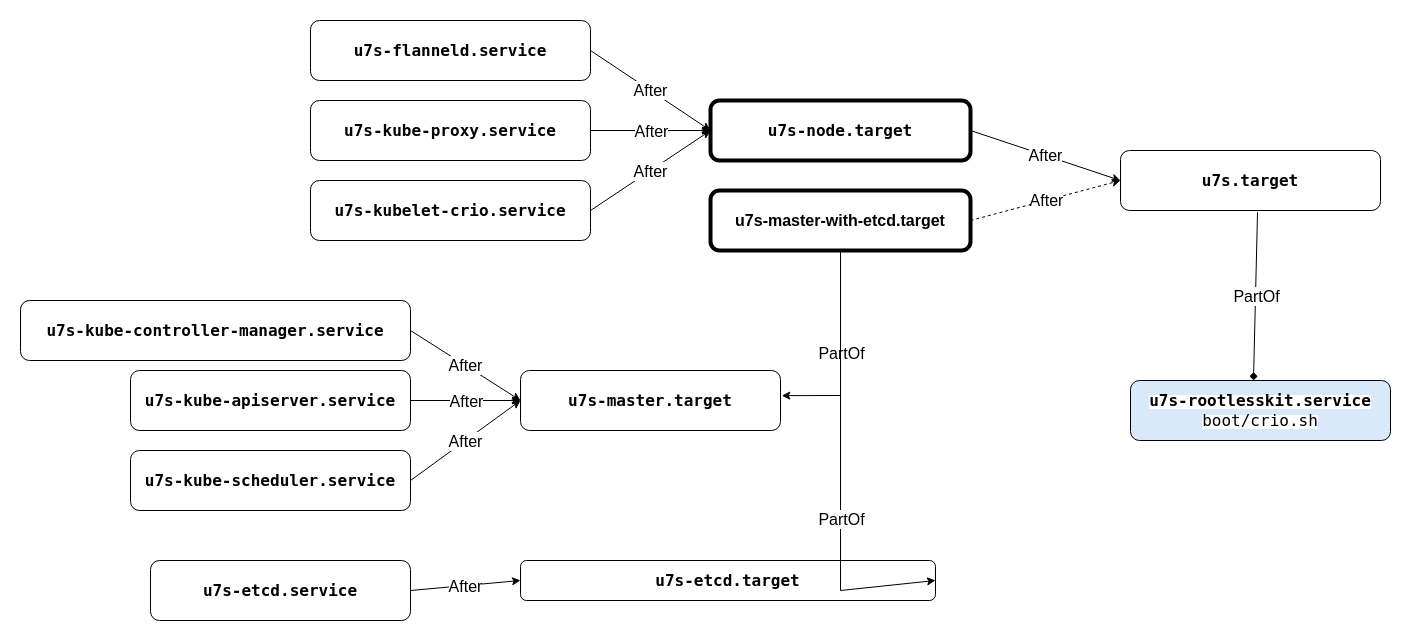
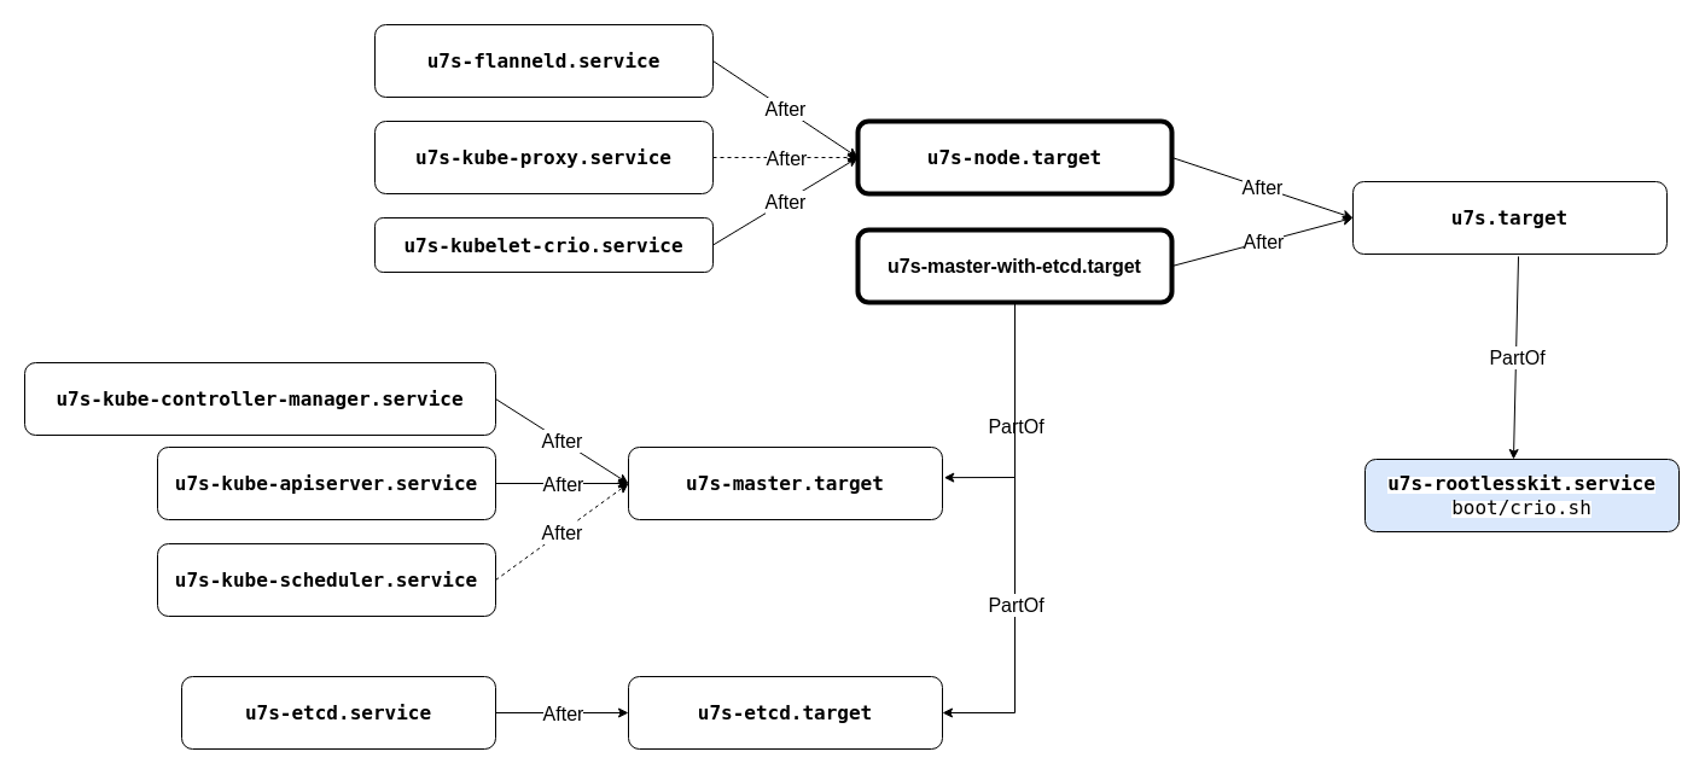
- <mxCell id="35" value="" style="endArrow=classic;html=1;rounded=0;fontSize=16;exitX=1;exitY=0.5;exitDx=0;exitDy=0;entryX=0;entryY=0.5;entryDx=0;entryDy=0;" edge="1" parent="1" source="30" target="24"><mxGeometry relative="1" as="geometry"><mxPoint x="590" y="170" as="sourcePoint" /><mxPoint x="720" y="140" as="targetPoint" /></mxGeometry></mxCell>
+ <mxCell id="35" value="" style="endArrow=classic;html=1;rounded=0;fontSize=16;exitX=1;exitY=0.5;exitDx=0;exitDy=0;entryX=0;entryY=0.5;entryDx=0;entryDy=0;dashed=1;" edge="1" parent="1" source="30" target="24"><mxGeometry relative="1" as="geometry"><mxPoint x="590" y="170" as="sourcePoint" /><mxPoint x="720" y="140" as="targetPoint" /></mxGeometry></mxCell>
- <mxCell id="31" value="&lt;p style=&quot;margin: 0px&quot;&gt;&lt;span style=&quot;font-family: monospace&quot;&gt;&lt;span style=&quot;background-color: rgb(255 , 255 , 255)&quot;&gt;&lt;font style=&quot;font-size: 16px&quot;&gt;u7s-kubelet-crio.service&lt;/font&gt;&lt;/span&gt;&lt;br&gt;&lt;/span&gt;&lt;/p&gt;" style="rounded=1;whiteSpace=wrap;html=1;fontStyle=1" vertex="1" parent="1"><mxGeometry x="310" y="180" width="280" height="60" as="geometry" /></mxCell>
+ <mxCell id="31" value="&lt;p style=&quot;margin: 0px&quot;&gt;&lt;span style=&quot;font-family: monospace&quot;&gt;&lt;span style=&quot;background-color: rgb(255 , 255 , 255)&quot;&gt;&lt;font style=&quot;font-size: 16px&quot;&gt;u7s-kubelet-crio.service&lt;/font&gt;&lt;/span&gt;&lt;br&gt;&lt;/span&gt;&lt;/p&gt;" style="rounded=1;whiteSpace=wrap;html=1;fontStyle=1" vertex="1" parent="1"><mxGeometry x="310" y="180" width="280" height="45" as="geometry" /></mxCell>
- <mxCell id="10" value="" style="endArrow=classic;html=1;rounded=0;fontSize=16;exitX=1;exitY=0.5;exitDx=0;exitDy=0;entryX=0;entryY=0.5;entryDx=0;entryDy=0;dashed=1;" edge="1" parent="1" source="2" target="3"><mxGeometry relative="1" as="geometry"><mxPoint x="1000" y="360" as="sourcePoint" /><mxPoint x="1100" y="360" as="targetPoint" /></mxGeometry></mxCell>
+ <mxCell id="10" value="" style="endArrow=classic;html=1;rounded=0;fontSize=16;exitX=1;exitY=0.5;exitDx=0;exitDy=0;entryX=0;entryY=0.5;entryDx=0;entryDy=0;" edge="1" parent="1" source="2" target="3"><mxGeometry relative="1" as="geometry"><mxPoint x="1000" y="360" as="sourcePoint" /><mxPoint x="1100" y="360" as="targetPoint" /></mxGeometry></mxCell>
- <mxCell id="28" value="" style="endArrow=diamond;html=1;rounded=0;fontSize=16;exitX=0.527;exitY=1.033;exitDx=0;exitDy=0;entryX=0.473;entryY=0;entryDx=0;entryDy=0;entryPerimeter=0;exitPerimeter=0;" edge="1" parent="1" source="3" target="27"><mxGeometry relative="1" as="geometry"><mxPoint x="1268.7" y="214.86" as="sourcePoint" /><mxPoint x="1210" y="360" as="targetPoint" /><Array as="points" /></mxGeometry></mxCell>
+ <mxCell id="28" value="" style="endArrow=classic;html=1;rounded=0;fontSize=16;exitX=0.527;exitY=1.033;exitDx=0;exitDy=0;entryX=0.473;entryY=0;entryDx=0;entryDy=0;entryPerimeter=0;exitPerimeter=0;" edge="1" parent="1" source="3" target="27"><mxGeometry relative="1" as="geometry"><mxPoint x="1268.7" y="214.86" as="sourcePoint" /><mxPoint x="1210" y="360" as="targetPoint" /><Array as="points" /></mxGeometry></mxCell>
- <mxCell id="19" value="" style="endArrow=classic;html=1;rounded=0;fontSize=16;exitX=1;exitY=0.5;exitDx=0;exitDy=0;entryX=0;entryY=0.5;entryDx=0;entryDy=0;" edge="1" parent="1" source="18" target="4"><mxGeometry relative="1" as="geometry"><mxPoint x="420" y="410" as="sourcePoint" /><mxPoint x="510" y="400" as="targetPoint" /></mxGeometry></mxCell>
+ <mxCell id="19" value="" style="endArrow=classic;html=1;rounded=0;fontSize=16;exitX=1;exitY=0.5;exitDx=0;exitDy=0;entryX=0;entryY=0.5;entryDx=0;entryDy=0;dashed=1;" edge="1" parent="1" source="18" target="4"><mxGeometry relative="1" as="geometry"><mxPoint x="420" y="410" as="sourcePoint" /><mxPoint x="510" y="400" as="targetPoint" /></mxGeometry></mxCell>
- <mxCell id="5" value="&lt;p style=&quot;margin: 0px&quot;&gt;&lt;span style=&quot;font-family: monospace&quot;&gt;&lt;span style=&quot;background-color: rgb(255 , 255 , 255)&quot;&gt;&lt;font style=&quot;font-size: 16px&quot;&gt;&lt;b&gt;u7s-etcd.target&lt;/b&gt;&lt;/font&gt;&lt;/span&gt;&lt;br&gt;&lt;/span&gt;&lt;/p&gt;" style="rounded=1;whiteSpace=wrap;html=1;" vertex="1" parent="1"><mxGeometry x="520" y="560" width="415" height="40" as="geometry" /></mxCell>
+ <mxCell id="5" value="&lt;p style=&quot;margin: 0px&quot;&gt;&lt;span style=&quot;font-family: monospace&quot;&gt;&lt;span style=&quot;background-color: rgb(255 , 255 , 255)&quot;&gt;&lt;font style=&quot;font-size: 16px&quot;&gt;&lt;b&gt;u7s-etcd.target&lt;/b&gt;&lt;/font&gt;&lt;/span&gt;&lt;br&gt;&lt;/span&gt;&lt;/p&gt;" style="rounded=1;whiteSpace=wrap;html=1;" vertex="1" parent="1"><mxGeometry x="520" y="560" width="260" height="60" as="geometry" /></mxCell>
